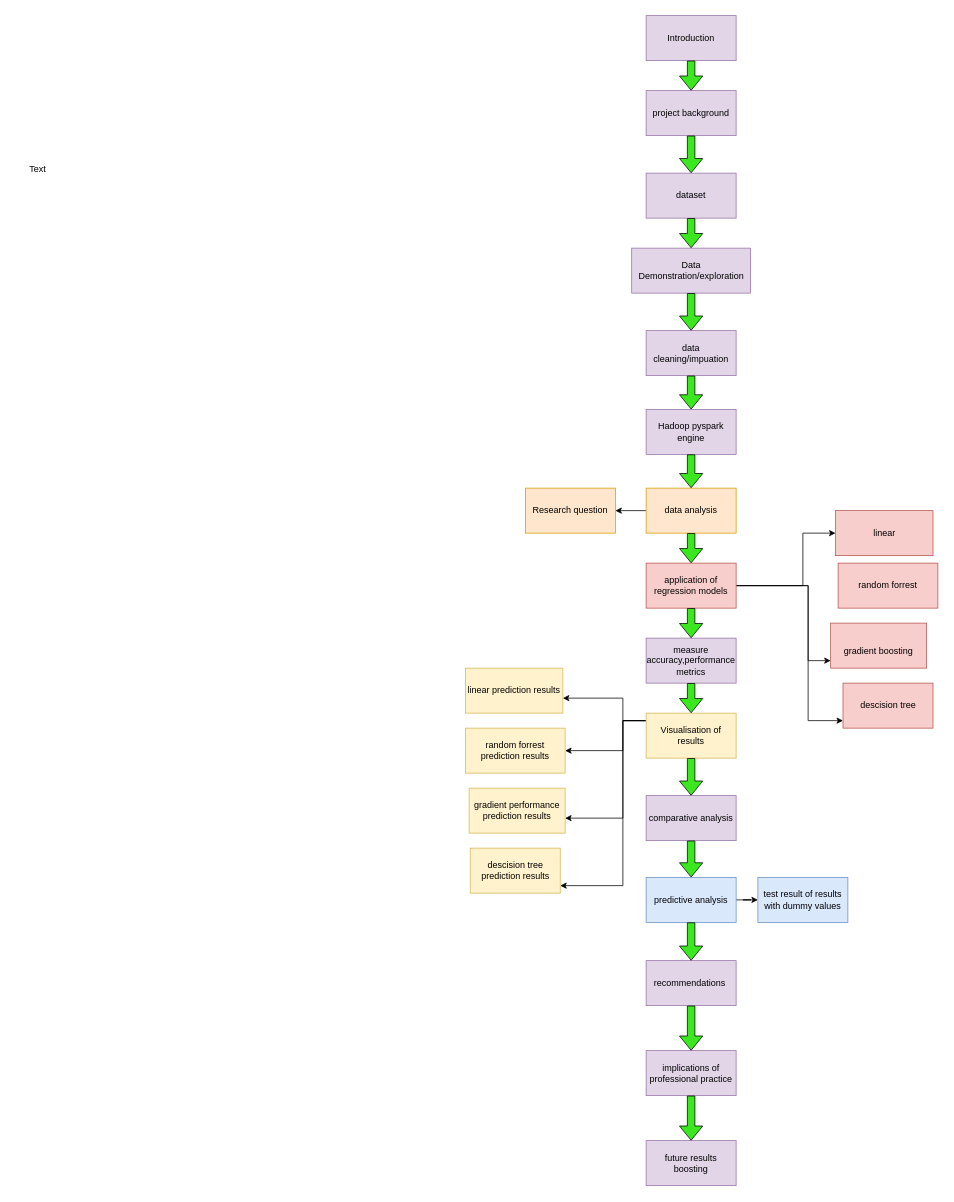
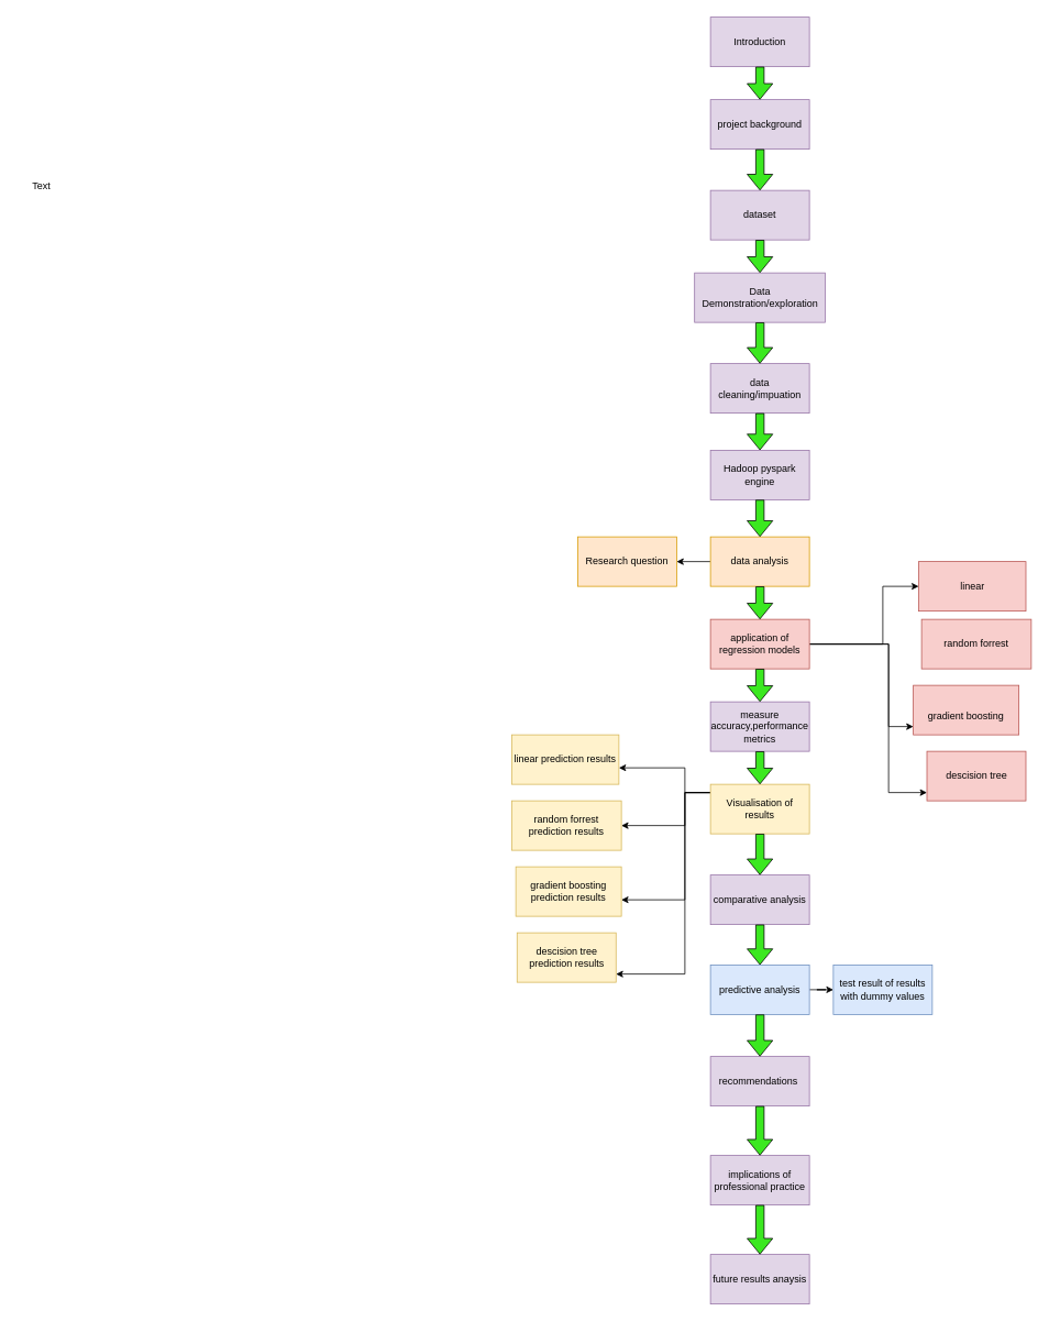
- <mxCell id="34" value="gradient performance prediction results" style="rounded=0;whiteSpace=wrap;html=1;fillColor=#fff2cc;strokeColor=#d6b656;" vertex="1" parent="1"><mxGeometry x="625" y="1050" width="128" height="60" as="geometry" /></mxCell>
+ <mxCell id="34" value="gradient boosting prediction results" style="rounded=0;whiteSpace=wrap;html=1;fillColor=#fff2cc;strokeColor=#d6b656;" vertex="1" parent="1"><mxGeometry x="625" y="1050" width="128" height="60" as="geometry" /></mxCell>
- <mxCell id="28" value="future results boosting" style="rounded=0;whiteSpace=wrap;html=1;fillColor=#e1d5e7;strokeColor=#9673a6;" vertex="1" parent="1"><mxGeometry x="861" y="1520" width="120" height="60" as="geometry" /></mxCell>
+ <mxCell id="28" value="future results anaysis" style="rounded=0;whiteSpace=wrap;html=1;fillColor=#e1d5e7;strokeColor=#9673a6;" vertex="1" parent="1"><mxGeometry x="861" y="1520" width="120" height="60" as="geometry" /></mxCell>
